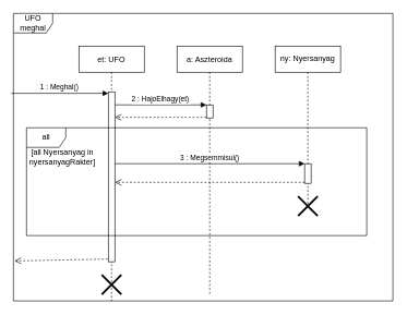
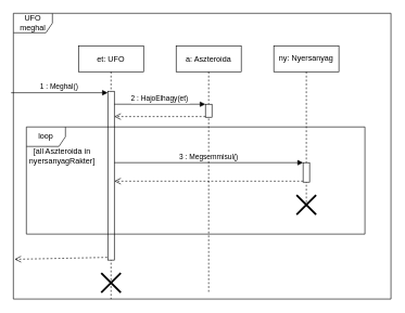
- <mxCell id="17" value="all" style="shape=umlFrame;whiteSpace=wrap;html=1;" vertex="1" parent="1"><mxGeometry x="40" y="195" width="520" height="165" as="geometry" /></mxCell>
+ <mxCell id="17" value="loop" style="shape=umlFrame;whiteSpace=wrap;html=1;" vertex="1" parent="1"><mxGeometry x="40" y="195" width="520" height="165" as="geometry" /></mxCell>
- <mxCell id="18" value="[all Nyersanyag in nyersanyagRakter]" style="text;html=1;strokeColor=none;fillColor=none;align=center;verticalAlign=middle;whiteSpace=wrap;rounded=0;" vertex="1" parent="1"><mxGeometry x="50" y="230" width="90" height="20" as="geometry" /></mxCell>
+ <mxCell id="18" value="[all Aszteroida in nyersanyagRakter]" style="text;html=1;strokeColor=none;fillColor=none;align=center;verticalAlign=middle;whiteSpace=wrap;rounded=0;" vertex="1" parent="1"><mxGeometry x="50" y="230" width="90" height="20" as="geometry" /></mxCell>
